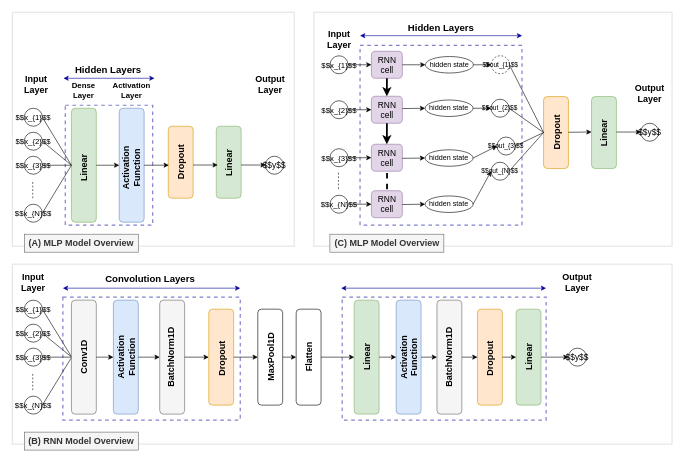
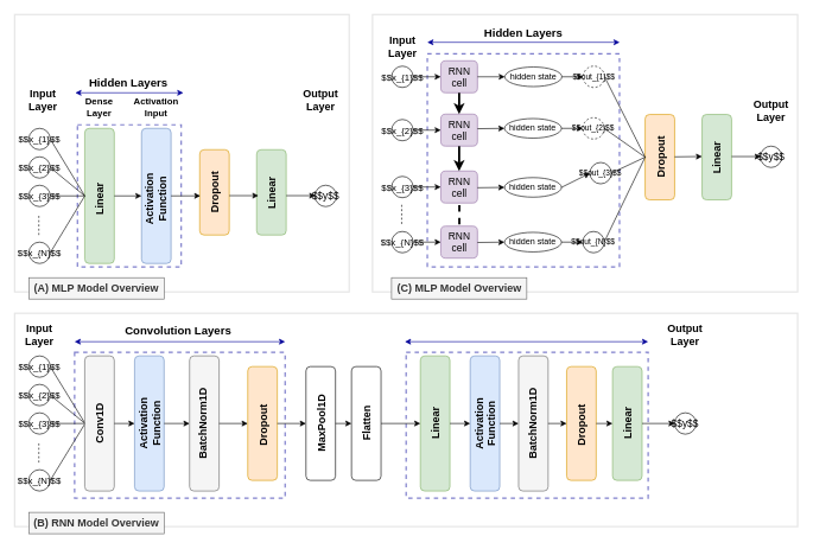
- <mxCell id="36" value="&lt;b style=&quot;font-size: 13px;&quot;&gt;Activation Layer&lt;/b&gt;" style="text;html=1;strokeColor=none;fillColor=none;align=center;verticalAlign=middle;whiteSpace=wrap;rounded=0;fontSize=13;" vertex="1" parent="1"><mxGeometry x="184" y="130" width="70" height="40" as="geometry" /></mxCell>
+ <mxCell id="36" value="&lt;b style=&quot;font-size: 13px;&quot;&gt;Activation Input&lt;/b&gt;" style="text;html=1;strokeColor=none;fillColor=none;align=center;verticalAlign=middle;whiteSpace=wrap;rounded=0;fontSize=13;" vertex="1" parent="1"><mxGeometry x="184" y="130" width="70" height="40" as="geometry" /></mxCell>
- <mxCell id="59" value="$$out_{2}$$" style="ellipse;whiteSpace=wrap;html=1;aspect=fixed;fontSize=11;" vertex="1" parent="1"><mxGeometry x="818.25" y="165" width="30" height="30" as="geometry" /></mxCell>
+ <mxCell id="59" value="$$out_{2}$$" style="ellipse;whiteSpace=wrap;html=1;aspect=fixed;fontSize=11;dashed=1;" vertex="1" parent="1"><mxGeometry x="818.25" y="165" width="30" height="30" as="geometry" /></mxCell>
- <mxCell id="67" value="$$out_{N}$$" style="ellipse;whiteSpace=wrap;html=1;aspect=fixed;fontSize=11;" vertex="1" parent="1"><mxGeometry x="818.25" y="270" width="30" height="30" as="geometry" /></mxCell>
+ <mxCell id="67" value="$$out_{N}$$" style="ellipse;whiteSpace=wrap;html=1;aspect=fixed;fontSize=11;" vertex="1" parent="1"><mxGeometry x="818.25" y="325" width="30" height="30" as="geometry" /></mxCell>
